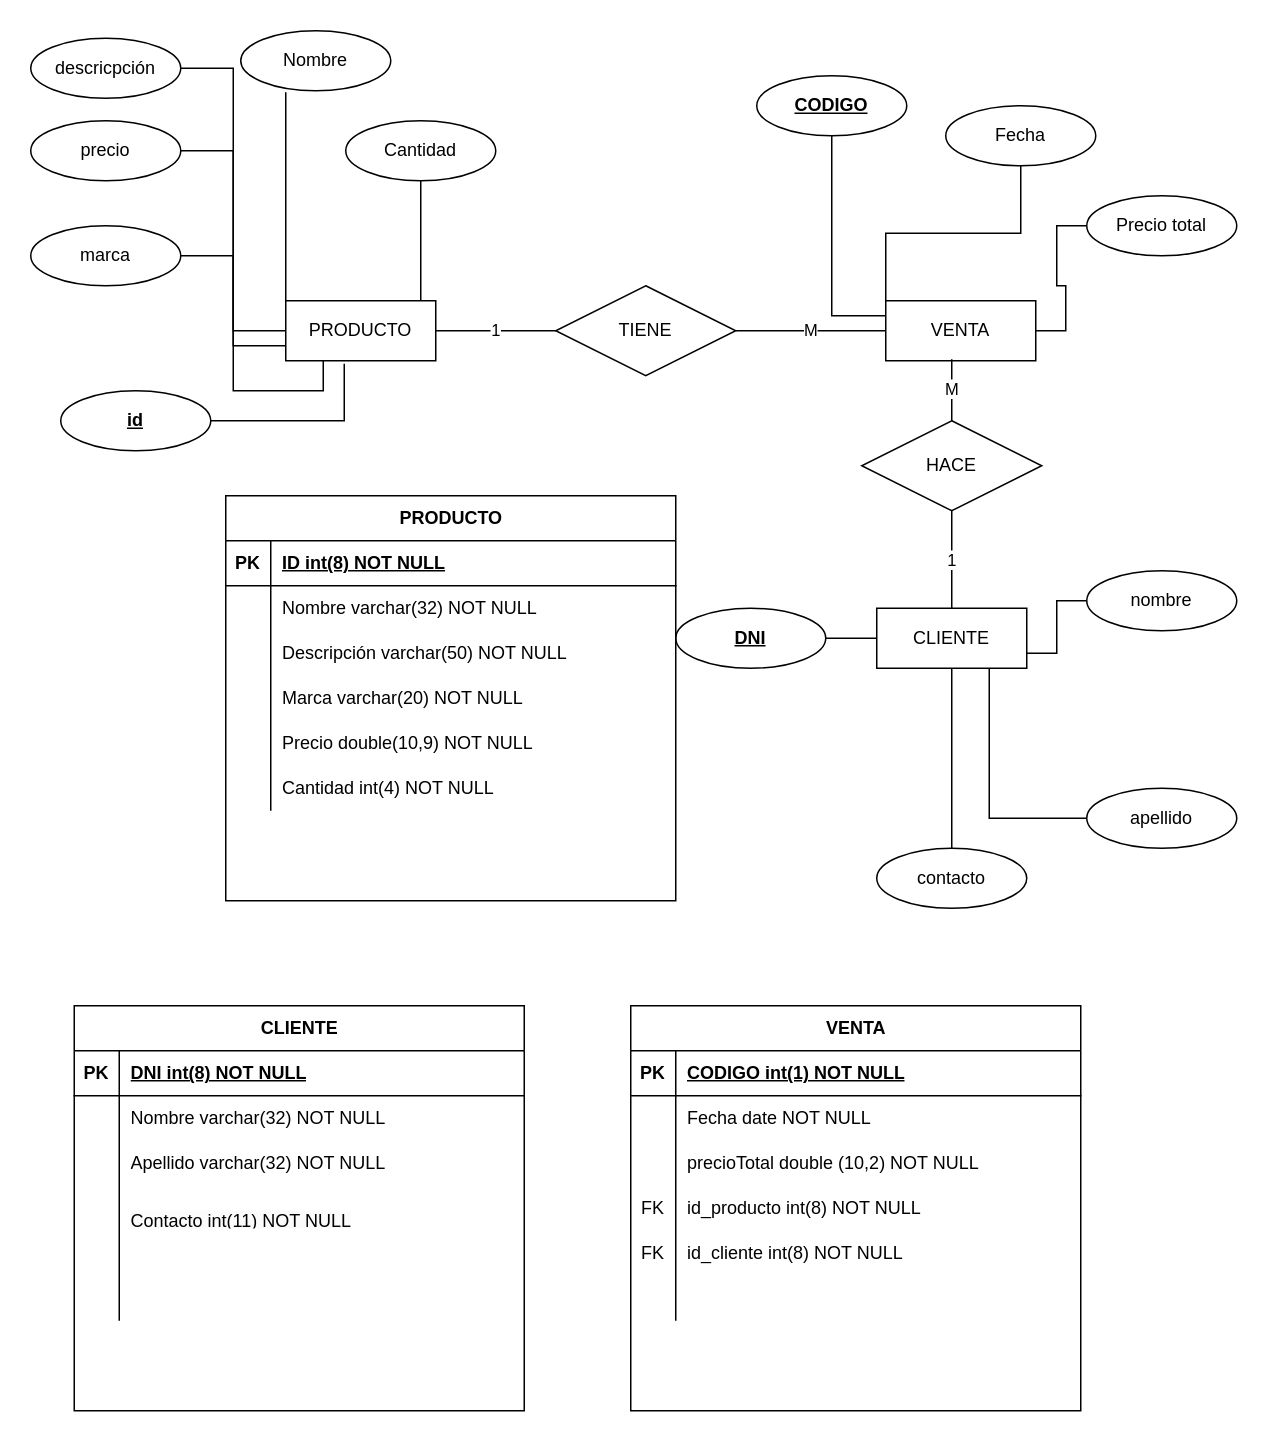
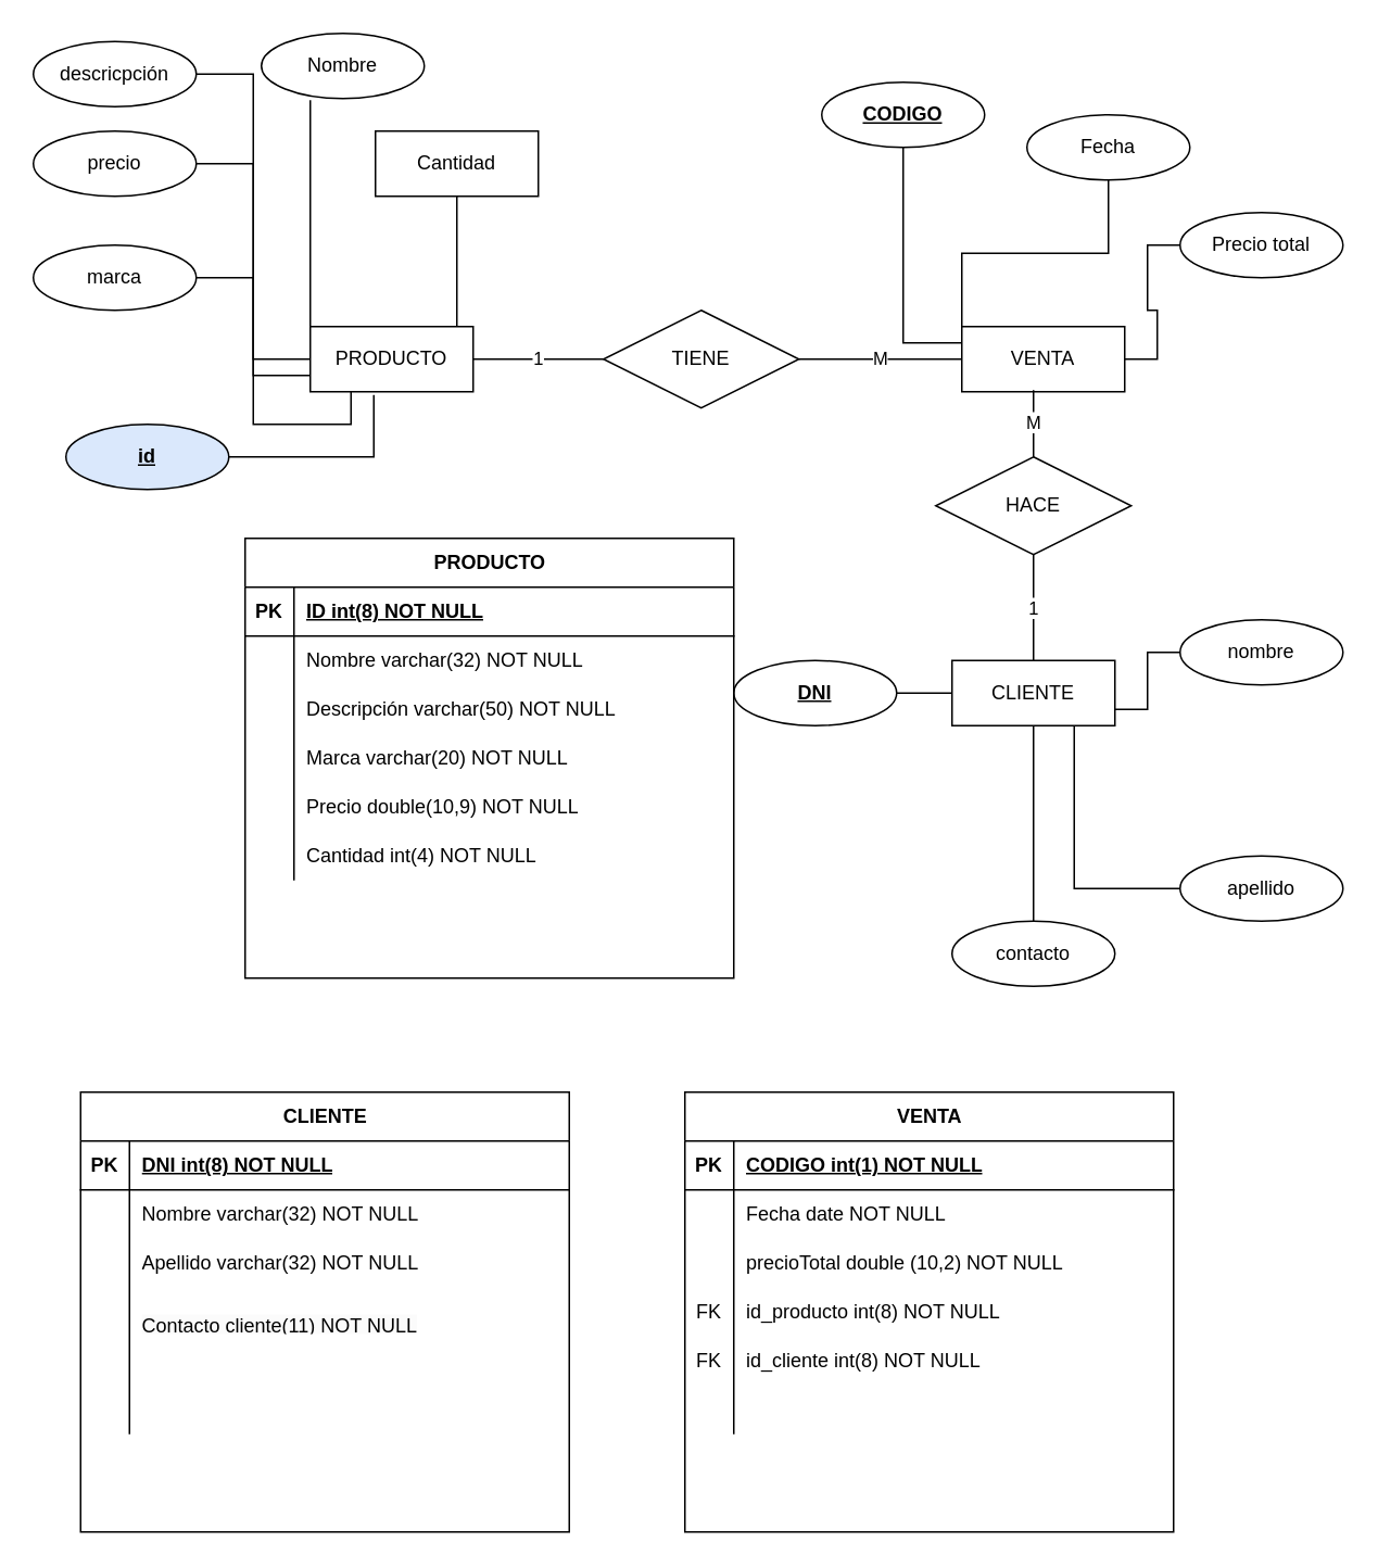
- <mxCell id="52" value="Cantidad" style="ellipse;whiteSpace=wrap;html=1;align=center;" parent="1" vertex="1"><mxGeometry x="230" y="80" width="100" height="40" as="geometry" /></mxCell>
+ <mxCell id="52" value="Cantidad" style="whiteSpace=wrap;html=1;align=center;rounded=0;" parent="1" vertex="1"><mxGeometry x="230" y="80" width="100" height="40" as="geometry" /></mxCell>
- <mxCell id="9" value="&lt;div&gt;id&lt;/div&gt;" style="ellipse;whiteSpace=wrap;html=1;align=center;fontStyle=5" parent="1" vertex="1"><mxGeometry x="40" y="260" width="100" height="40" as="geometry" /></mxCell>
+ <mxCell id="9" value="&lt;div&gt;id&lt;/div&gt;" style="ellipse;whiteSpace=wrap;html=1;align=center;fontStyle=5;fillColor=#dae8fc;" parent="1" vertex="1"><mxGeometry x="40" y="260" width="100" height="40" as="geometry" /></mxCell>
- <mxCell id="66" value="&lt;br&gt;&lt;span style=&quot;color: rgb(0, 0, 0); font-family: Helvetica; font-size: 12px; font-style: normal; font-variant-ligatures: normal; font-variant-caps: normal; font-weight: 400; letter-spacing: normal; orphans: 2; text-align: left; text-indent: 0px; text-transform: none; widows: 2; word-spacing: 0px; -webkit-text-stroke-width: 0px; white-space: normal; background-color: rgb(251, 251, 251); text-decoration-thickness: initial; text-decoration-style: initial; text-decoration-color: initial; display: inline !important; float: none;&quot;&gt;Contacto int(11)&amp;nbsp;NOT NULL&lt;/span&gt;&lt;div&gt;&lt;br&gt;&lt;/div&gt;" style="shape=partialRectangle;connectable=0;fillColor=none;top=0;left=0;bottom=0;right=0;align=left;spacingLeft=6;overflow=hidden;whiteSpace=wrap;html=1;" parent="64" vertex="1"><mxGeometry x="30" width="270" height="30" as="geometry"><mxRectangle width="270" height="30" as="alternateBounds" /></mxGeometry></mxCell>
+ <mxCell id="66" value="&lt;br&gt;&lt;span style=&quot;color: rgb(0, 0, 0); font-family: Helvetica; font-size: 12px; font-style: normal; font-variant-ligatures: normal; font-variant-caps: normal; font-weight: 400; letter-spacing: normal; orphans: 2; text-align: left; text-indent: 0px; text-transform: none; widows: 2; word-spacing: 0px; -webkit-text-stroke-width: 0px; white-space: normal; background-color: rgb(251, 251, 251); text-decoration-thickness: initial; text-decoration-style: initial; text-decoration-color: initial; display: inline !important; float: none;&quot;&gt;Contacto cliente(11)&amp;nbsp;NOT NULL&lt;/span&gt;&lt;div&gt;&lt;br&gt;&lt;/div&gt;" style="shape=partialRectangle;connectable=0;fillColor=none;top=0;left=0;bottom=0;right=0;align=left;spacingLeft=6;overflow=hidden;whiteSpace=wrap;html=1;" parent="64" vertex="1"><mxGeometry x="30" width="270" height="30" as="geometry"><mxRectangle width="270" height="30" as="alternateBounds" /></mxGeometry></mxCell>
